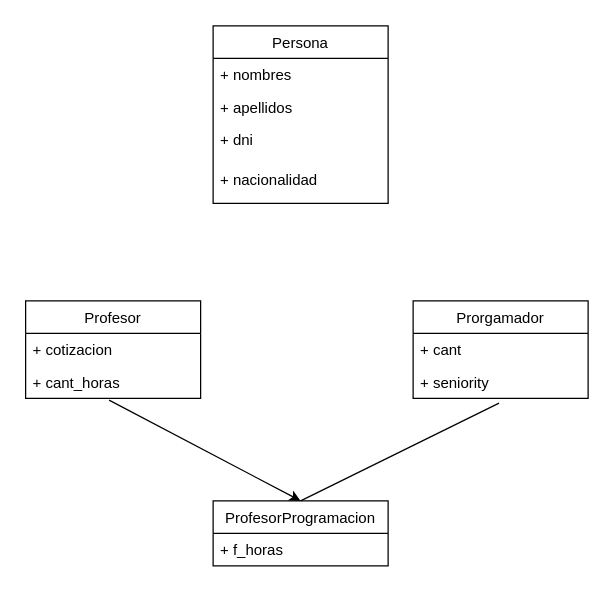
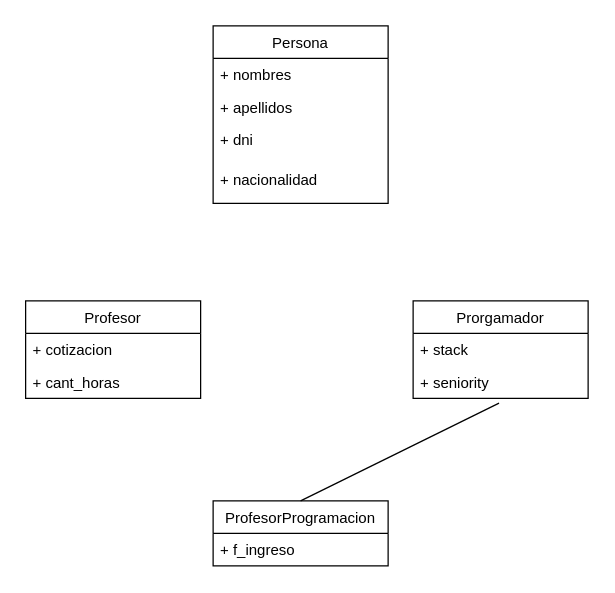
- <mxCell id="11" value="+ cant" style="text;strokeColor=none;fillColor=none;align=left;verticalAlign=top;spacingLeft=4;spacingRight=4;overflow=hidden;rotatable=0;points=[[0,0.5],[1,0.5]];portConstraint=eastwest;" vertex="1" parent="10"><mxGeometry y="26" width="140" height="26" as="geometry" /></mxCell>
+ <mxCell id="11" value="+ stack" style="text;strokeColor=none;fillColor=none;align=left;verticalAlign=top;spacingLeft=4;spacingRight=4;overflow=hidden;rotatable=0;points=[[0,0.5],[1,0.5]];portConstraint=eastwest;" vertex="1" parent="10"><mxGeometry y="26" width="140" height="26" as="geometry" /></mxCell>
- <mxCell id="15" value="" style="edgeStyle=none;orthogonalLoop=1;jettySize=auto;html=1;rounded=0;exitX=0.477;exitY=1.054;exitDx=0;exitDy=0;exitPerimeter=0;entryX=0.5;entryY=0;entryDx=0;entryDy=0;" edge="1" parent="1" source="9" target="13"><mxGeometry width="100" relative="1" as="geometry"><mxPoint x="170" y="350" as="sourcePoint" /><mxPoint x="270" y="350" as="targetPoint" /><Array as="points" /></mxGeometry></mxCell>
- <mxCell id="14" value="+ f_horas" style="text;strokeColor=none;fillColor=none;align=left;verticalAlign=top;spacingLeft=4;spacingRight=4;overflow=hidden;rotatable=0;points=[[0,0.5],[1,0.5]];portConstraint=eastwest;" vertex="1" parent="13"><mxGeometry y="26" width="140" height="26" as="geometry" /></mxCell>
+ <mxCell id="14" value="+ f_ingreso" style="text;strokeColor=none;fillColor=none;align=left;verticalAlign=top;spacingLeft=4;spacingRight=4;overflow=hidden;rotatable=0;points=[[0,0.5],[1,0.5]];portConstraint=eastwest;" vertex="1" parent="13"><mxGeometry y="26" width="140" height="26" as="geometry" /></mxCell>
